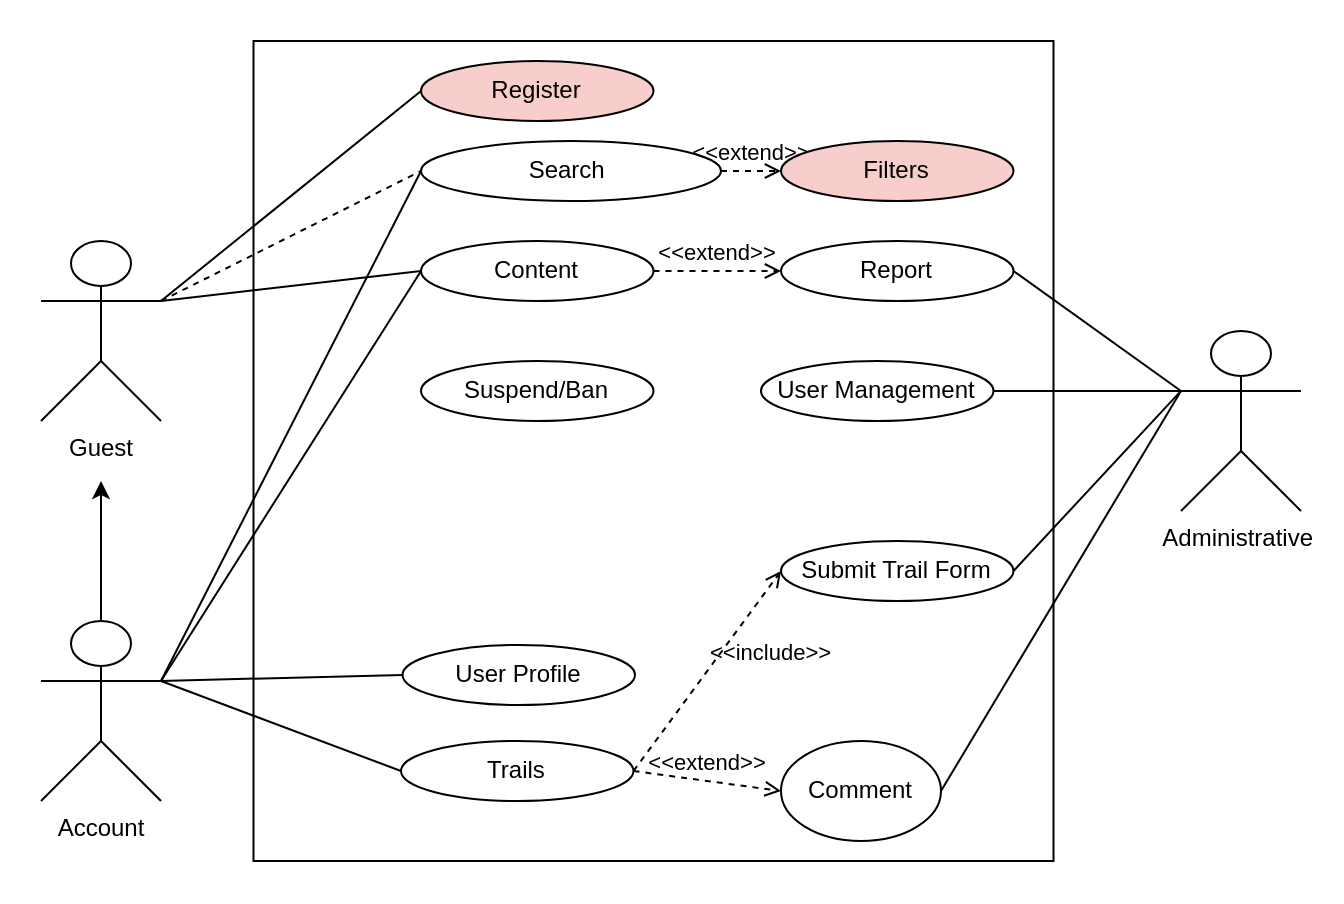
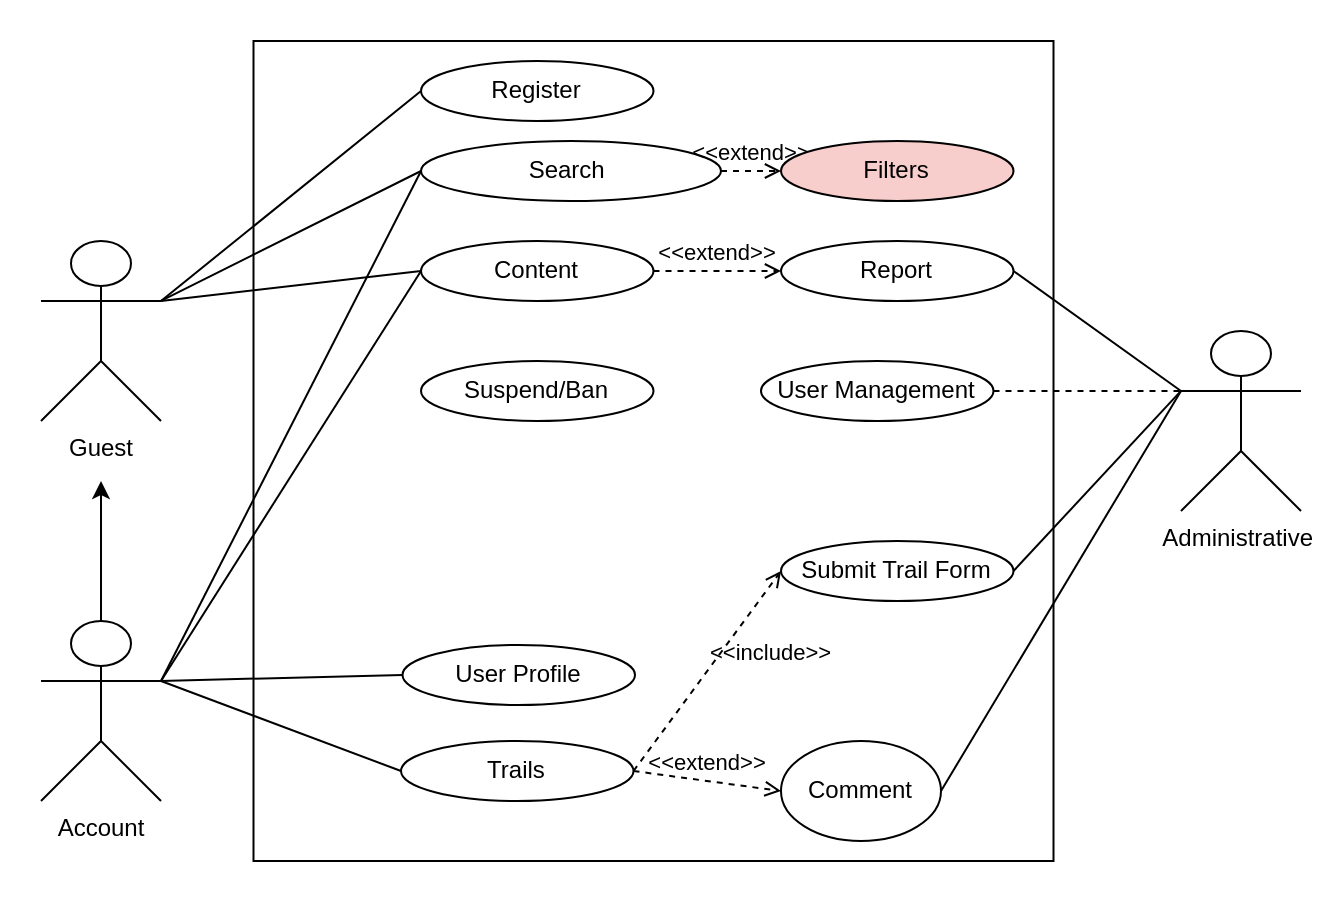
- <mxCell id="14" value="Register" style="ellipse;whiteSpace=wrap;html=1;fillColor=#f8cecc;" vertex="1" parent="1"><mxGeometry x="210" y="30" width="116.25" height="30" as="geometry" /></mxCell>
+ <mxCell id="14" value="Register" style="ellipse;whiteSpace=wrap;html=1;" vertex="1" parent="1"><mxGeometry x="210" y="30" width="116.25" height="30" as="geometry" /></mxCell>
- <mxCell id="5" style="rounded=0;orthogonalLoop=1;jettySize=auto;html=1;entryX=0;entryY=0.5;entryDx=0;entryDy=0;endArrow=none;startFill=0;exitX=1;exitY=0.333;exitDx=0;exitDy=0;exitPerimeter=0;dashed=1;" edge="1" parent="1" source="7" target="17"><mxGeometry relative="1" as="geometry"><mxPoint x="90" y="150" as="sourcePoint" /></mxGeometry></mxCell>
+ <mxCell id="5" style="rounded=0;orthogonalLoop=1;jettySize=auto;html=1;entryX=0;entryY=0.5;entryDx=0;entryDy=0;endArrow=none;startFill=0;exitX=1;exitY=0.333;exitDx=0;exitDy=0;exitPerimeter=0;" edge="1" parent="1" source="7" target="17"><mxGeometry relative="1" as="geometry"><mxPoint x="90" y="150" as="sourcePoint" /></mxGeometry></mxCell>
- <mxCell id="22" value="" style="edgeStyle=none;html=1;endArrow=none;verticalAlign=bottom;rounded=0;exitX=1;exitY=0.5;exitDx=0;exitDy=0;entryX=0;entryY=0.333;entryDx=0;entryDy=0;entryPerimeter=0;" edge="1" parent="1" source="21" target="2"><mxGeometry width="160" relative="1" as="geometry"><mxPoint x="530" y="290" as="sourcePoint" /><mxPoint x="580" y="210" as="targetPoint" /></mxGeometry></mxCell>
+ <mxCell id="22" value="" style="edgeStyle=none;html=1;endArrow=none;verticalAlign=bottom;rounded=0;exitX=1;exitY=0.5;exitDx=0;exitDy=0;entryX=0;entryY=0.333;entryDx=0;entryDy=0;entryPerimeter=0;dashed=1;" edge="1" parent="1" source="21" target="2"><mxGeometry width="160" relative="1" as="geometry"><mxPoint x="530" y="290" as="sourcePoint" /><mxPoint x="580" y="210" as="targetPoint" /></mxGeometry></mxCell>
